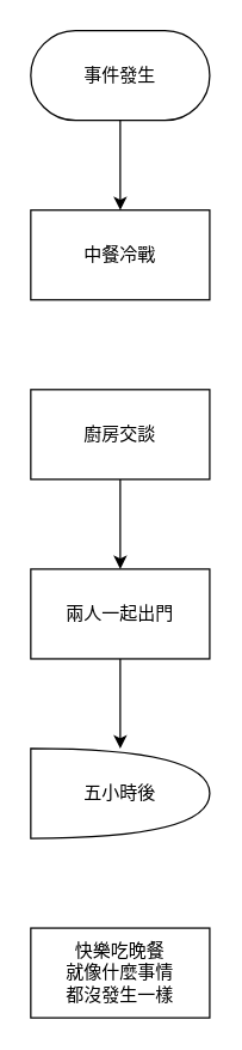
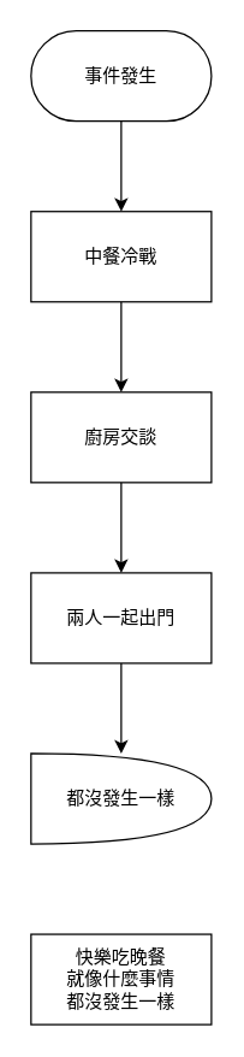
+ <mxCell id="2" style="edgeStyle=orthogonalEdgeStyle;rounded=0;orthogonalLoop=1;jettySize=auto;html=1;" edge="1" parent="1" source="3" target="7"><mxGeometry relative="1" as="geometry" /></mxCell>
- <mxCell id="10" value="五小時後" style="shape=or;whiteSpace=wrap;html=1;" vertex="1" parent="1"><mxGeometry x="20" y="500" width="120" height="60" as="geometry" /></mxCell>
+ <mxCell id="10" value="都沒發生一樣" style="shape=or;whiteSpace=wrap;html=1;" vertex="1" parent="1"><mxGeometry x="20" y="500" width="120" height="60" as="geometry" /></mxCell>
